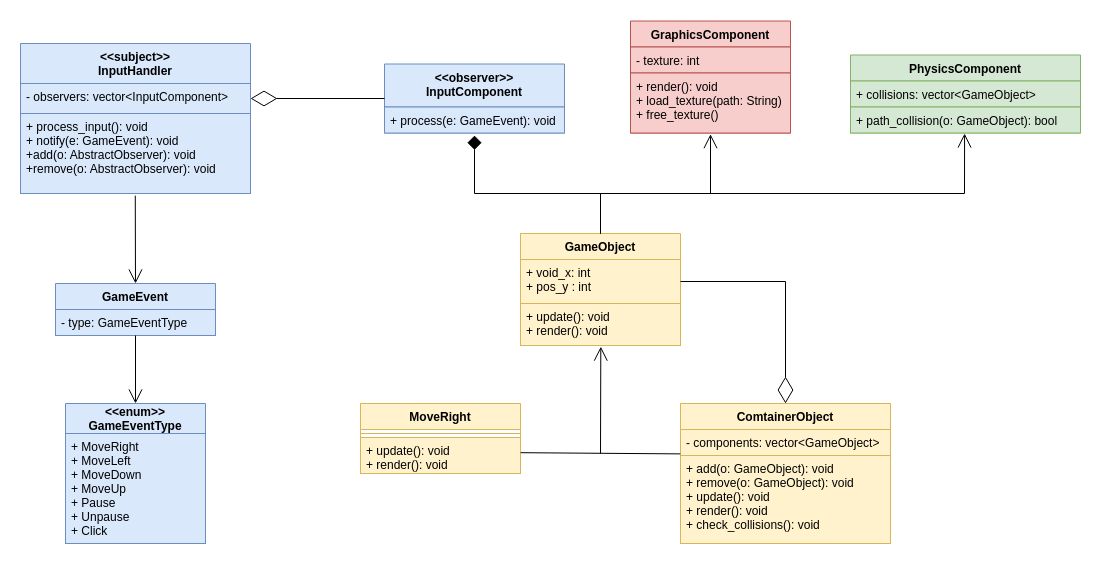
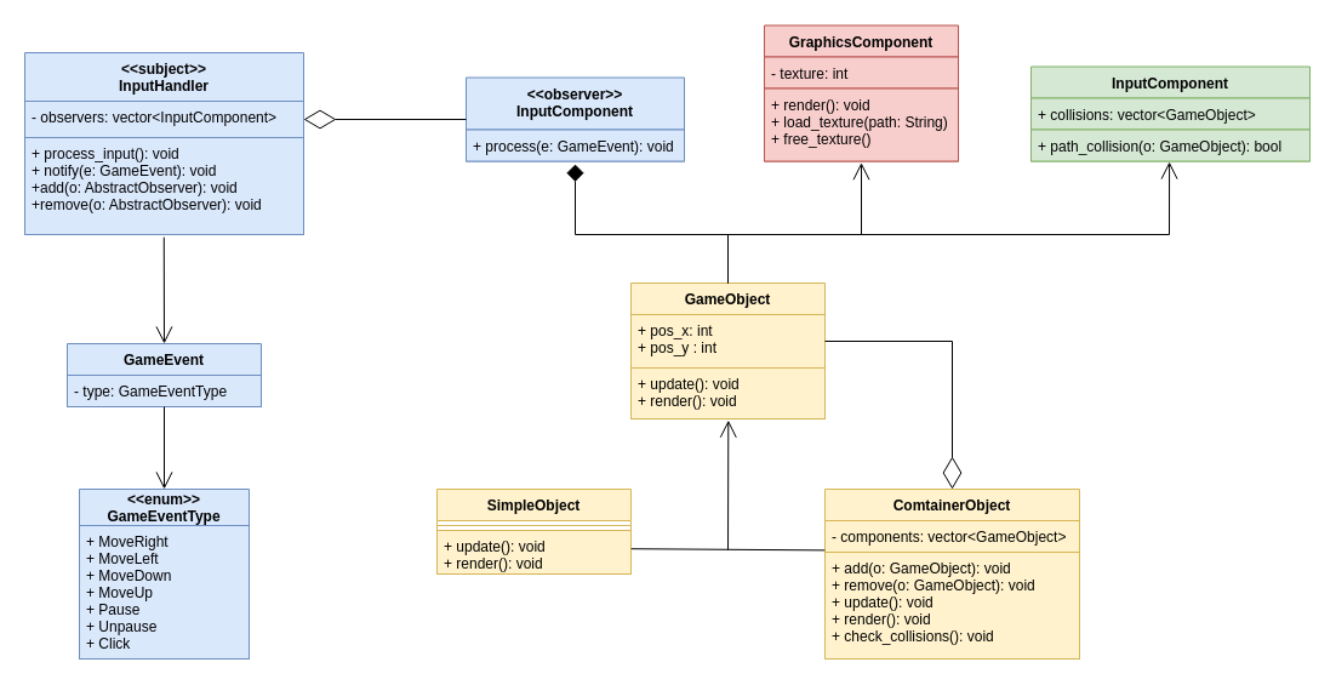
- <mxCell id="30" value="PhysicsComponent" style="swimlane;fontStyle=1;align=center;verticalAlign=top;childLayout=stackLayout;horizontal=1;startSize=26;horizontalStack=0;resizeParent=1;resizeParentMax=0;resizeLast=0;collapsible=1;marginBottom=0;fillColor=#d5e8d4;strokeColor=#82b366;" vertex="1" parent="1"><mxGeometry x="850" y="54.5" width="230" height="78" as="geometry"><mxRectangle x="700" y="61.5" width="140" height="26" as="alternateBounds" /></mxGeometry></mxCell>
+ <mxCell id="30" value="InputComponent" style="swimlane;fontStyle=1;align=center;verticalAlign=top;childLayout=stackLayout;horizontal=1;startSize=26;horizontalStack=0;resizeParent=1;resizeParentMax=0;resizeLast=0;collapsible=1;marginBottom=0;fillColor=#d5e8d4;strokeColor=#82b366;" vertex="1" parent="1"><mxGeometry x="850" y="54.5" width="230" height="78" as="geometry"><mxRectangle x="700" y="61.5" width="140" height="26" as="alternateBounds" /></mxGeometry></mxCell>
- <mxCell id="18" value="+ void_x: int&#10;+ pos_y : int" style="text;strokeColor=#d6b656;fillColor=#fff2cc;align=left;verticalAlign=top;spacingLeft=4;spacingRight=4;overflow=hidden;rotatable=0;points=[[0,0.5],[1,0.5]];portConstraint=eastwest;" parent="17" vertex="1"><mxGeometry y="26" width="160" height="44" as="geometry" /></mxCell>
+ <mxCell id="18" value="+ pos_x: int&#10;+ pos_y : int" style="text;strokeColor=#d6b656;fillColor=#fff2cc;align=left;verticalAlign=top;spacingLeft=4;spacingRight=4;overflow=hidden;rotatable=0;points=[[0,0.5],[1,0.5]];portConstraint=eastwest;" parent="17" vertex="1"><mxGeometry y="26" width="160" height="44" as="geometry" /></mxCell>
- <mxCell id="20" value="MoveRight" style="swimlane;fontStyle=1;align=center;verticalAlign=top;childLayout=stackLayout;horizontal=1;startSize=26;horizontalStack=0;resizeParent=1;resizeParentMax=0;resizeLast=0;collapsible=1;marginBottom=0;fillColor=#fff2cc;strokeColor=#d6b656;" parent="1" vertex="1"><mxGeometry x="360" y="403" width="160" height="70" as="geometry" /></mxCell>
+ <mxCell id="20" value="SimpleObject" style="swimlane;fontStyle=1;align=center;verticalAlign=top;childLayout=stackLayout;horizontal=1;startSize=26;horizontalStack=0;resizeParent=1;resizeParentMax=0;resizeLast=0;collapsible=1;marginBottom=0;fillColor=#fff2cc;strokeColor=#d6b656;" parent="1" vertex="1"><mxGeometry x="360" y="403" width="160" height="70" as="geometry" /></mxCell>
